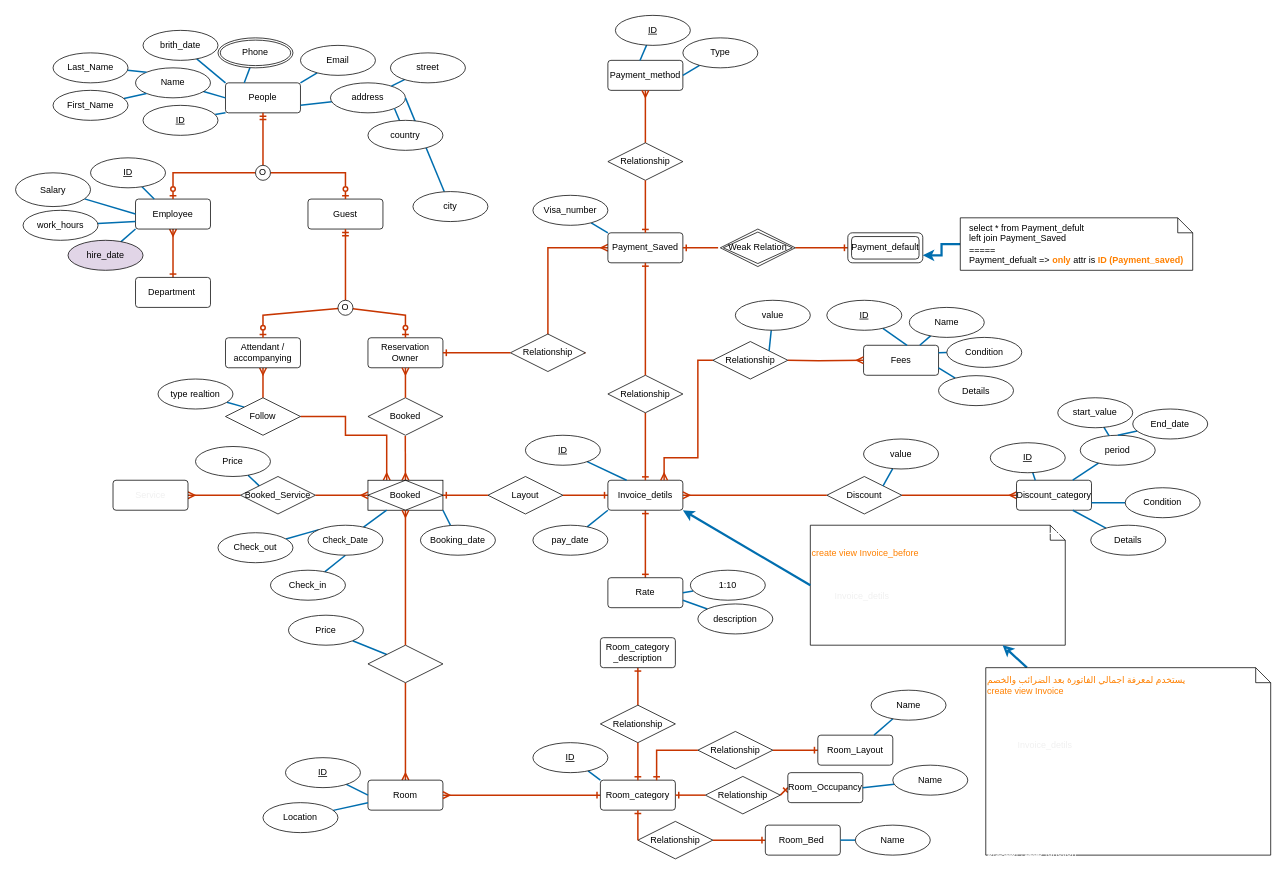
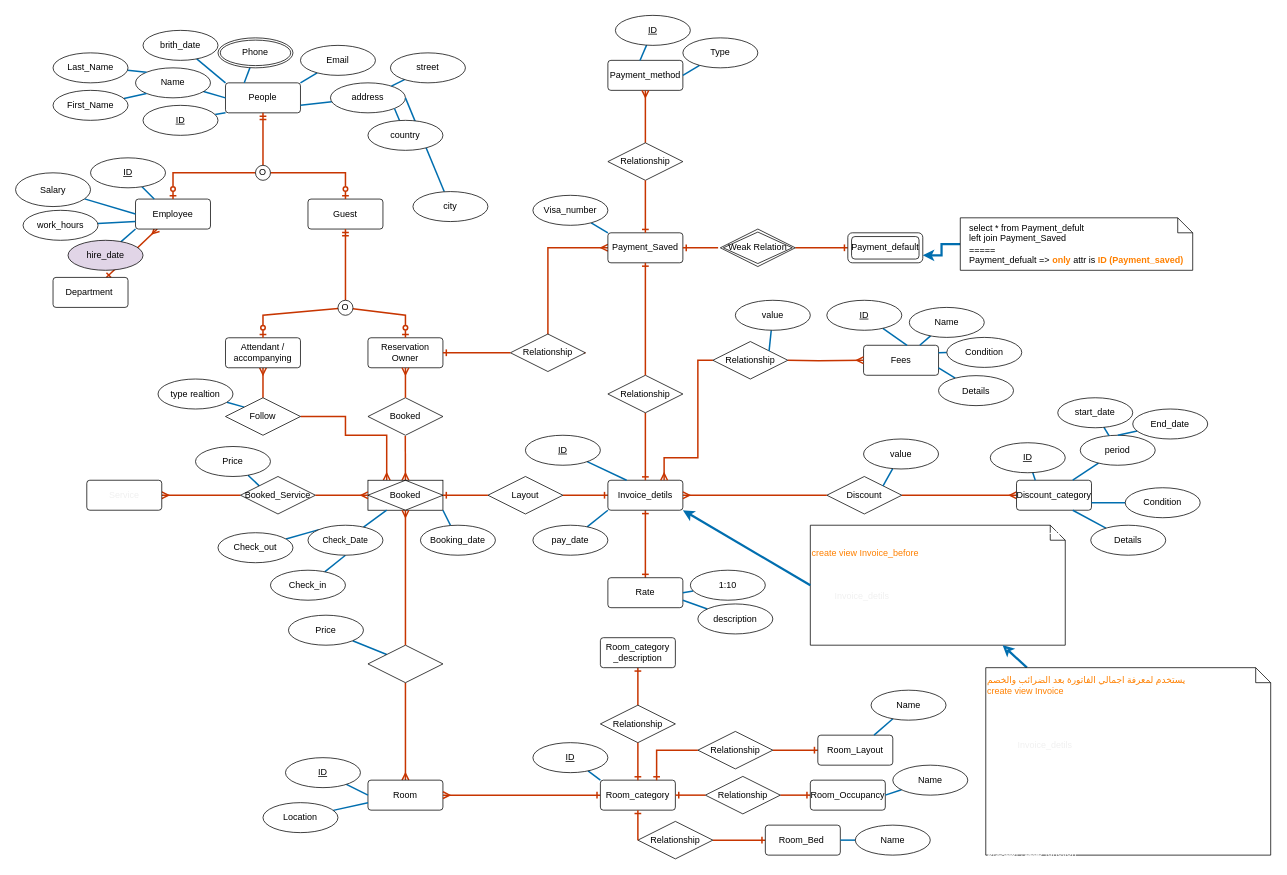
- <mxCell id="58" value="Department&amp;nbsp;" style="rounded=1;arcSize=10;whiteSpace=wrap;html=1;align=center;fontFamily=Helvetica;fontSize=12;fontColor=default;strokeColor=default;fillColor=default;" parent="1" vertex="1"><mxGeometry x="180" y="369.5" width="100" height="40" as="geometry" /></mxCell>
+ <mxCell id="58" value="Department&amp;nbsp;" style="rounded=1;arcSize=10;whiteSpace=wrap;html=1;align=center;fontFamily=Helvetica;fontSize=12;fontColor=default;strokeColor=default;fillColor=default;" parent="1" vertex="1"><mxGeometry x="70" y="369.5" width="100" height="40" as="geometry" /></mxCell>
- <mxCell id="97" value="&lt;span style=&quot;font-size: 12px&quot;&gt;start_value&lt;/span&gt;" style="ellipse;whiteSpace=wrap;html=1;align=center;fontFamily=Helvetica;fontSize=11;fontColor=default;strokeColor=default;fillColor=default;" parent="1" vertex="1"><mxGeometry x="1410" y="530" width="100" height="40" as="geometry" /></mxCell>
+ <mxCell id="97" value="&lt;span style=&quot;font-size: 12px&quot;&gt;start_date&lt;/span&gt;" style="ellipse;whiteSpace=wrap;html=1;align=center;fontFamily=Helvetica;fontSize=11;fontColor=default;strokeColor=default;fillColor=default;" parent="1" vertex="1"><mxGeometry x="1410" y="530" width="100" height="40" as="geometry" /></mxCell>
- <mxCell id="89" value="&lt;span style=&quot;color: rgb(240 , 240 , 240)&quot;&gt;Service&lt;/span&gt;" style="rounded=1;arcSize=10;whiteSpace=wrap;html=1;align=center;fontFamily=Helvetica;fontSize=12;fontColor=#FF8000;strokeColor=default;fillColor=default;" parent="1" vertex="1"><mxGeometry x="150" y="640" width="100" height="40" as="geometry" /></mxCell>
+ <mxCell id="89" value="&lt;span style=&quot;color: rgb(240 , 240 , 240)&quot;&gt;Service&lt;/span&gt;" style="rounded=1;arcSize=10;whiteSpace=wrap;html=1;align=center;fontFamily=Helvetica;fontSize=12;fontColor=#FF8000;strokeColor=default;fillColor=default;" parent="1" vertex="1"><mxGeometry x="115" y="640" width="100" height="40" as="geometry" /></mxCell>
- <mxCell id="72" value="Room_Occupancy" style="rounded=1;arcSize=10;whiteSpace=wrap;html=1;align=center;fontFamily=Helvetica;fontSize=12;fontColor=default;strokeColor=default;fillColor=default;" parent="1" vertex="1"><mxGeometry x="1050" y="1030" width="100" height="40" as="geometry" /></mxCell>
+ <mxCell id="72" value="Room_Occupancy" style="rounded=1;arcSize=10;whiteSpace=wrap;html=1;align=center;fontFamily=Helvetica;fontSize=12;fontColor=default;strokeColor=default;fillColor=default;" parent="1" vertex="1"><mxGeometry x="1080" y="1040" width="100" height="40" as="geometry" /></mxCell>
